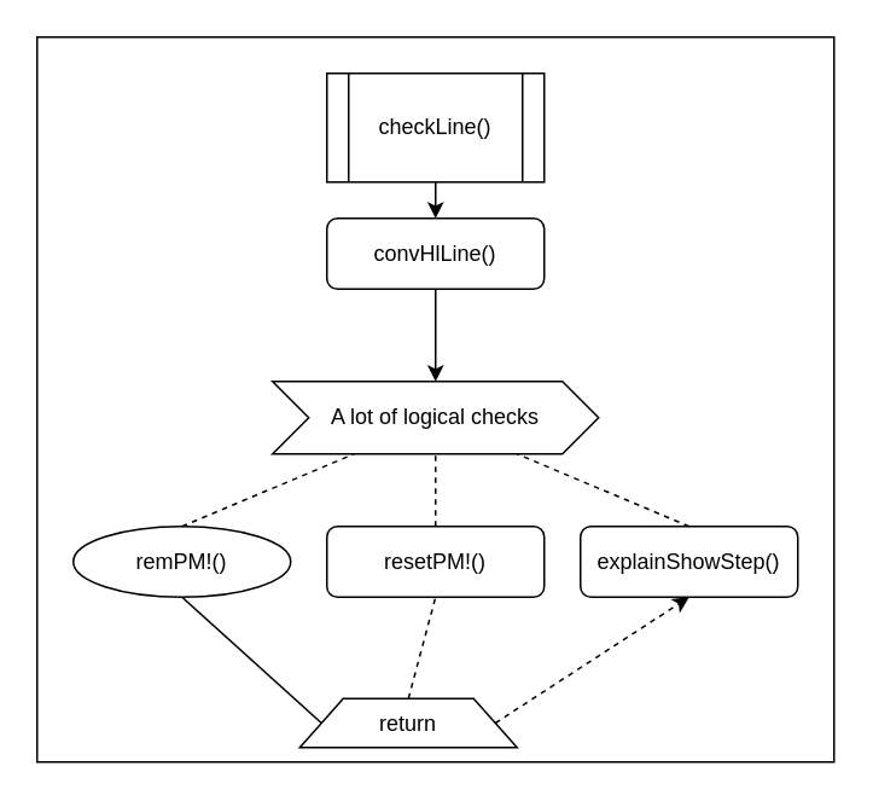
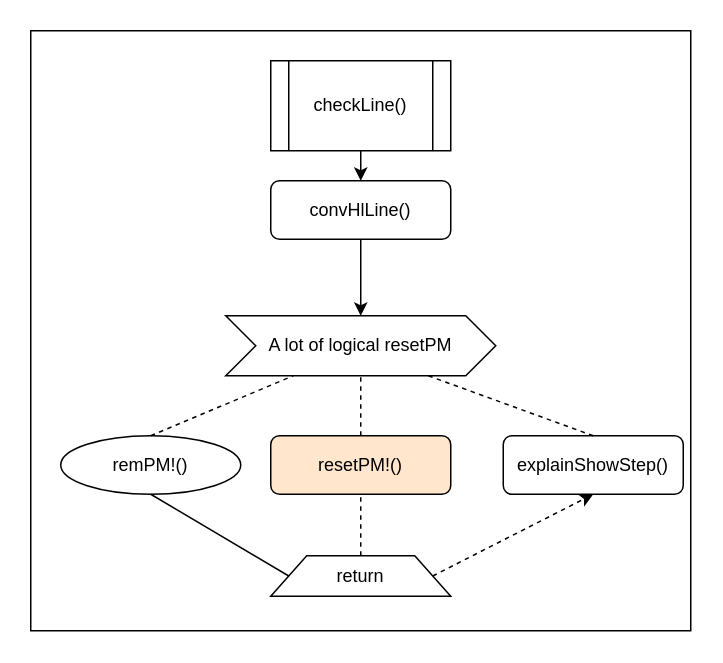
- <mxCell id="7" value="A lot of logical checks" style="shape=step;perimeter=stepPerimeter;whiteSpace=wrap;html=1;fixedSize=1;" vertex="1" parent="1"><mxGeometry x="150" y="210" width="180" height="40" as="geometry" /></mxCell>
+ <mxCell id="7" value="A lot of logical resetPM" style="shape=step;perimeter=stepPerimeter;whiteSpace=wrap;html=1;fixedSize=1;" vertex="1" parent="1"><mxGeometry x="150" y="210" width="180" height="40" as="geometry" /></mxCell>
- <mxCell id="10" value="resetPM!()" style="rounded=1;whiteSpace=wrap;html=1;" vertex="1" parent="1"><mxGeometry x="180" y="290" width="120" height="39" as="geometry" /></mxCell>
+ <mxCell id="10" value="resetPM!()" style="rounded=1;whiteSpace=wrap;html=1;fillColor=#ffe6cc;" vertex="1" parent="1"><mxGeometry x="180" y="290" width="120" height="39" as="geometry" /></mxCell>
- <mxCell id="9" value="explainShowStep()" style="rounded=1;whiteSpace=wrap;html=1;" vertex="1" parent="1"><mxGeometry x="320" y="290" width="120" height="39" as="geometry" /></mxCell>
+ <mxCell id="9" value="explainShowStep()" style="rounded=1;whiteSpace=wrap;html=1;" vertex="1" parent="1"><mxGeometry x="335" y="290" width="120" height="39" as="geometry" /></mxCell>
- <mxCell id="14" value="return" style="shape=trapezoid;perimeter=trapezoidPerimeter;whiteSpace=wrap;html=1;" vertex="1" parent="1"><mxGeometry x="165" y="385" width="120" height="27" as="geometry" /></mxCell>
+ <mxCell id="14" value="return" style="shape=trapezoid;perimeter=trapezoidPerimeter;whiteSpace=wrap;html=1;" vertex="1" parent="1"><mxGeometry x="180" y="370" width="120" height="27" as="geometry" /></mxCell>
